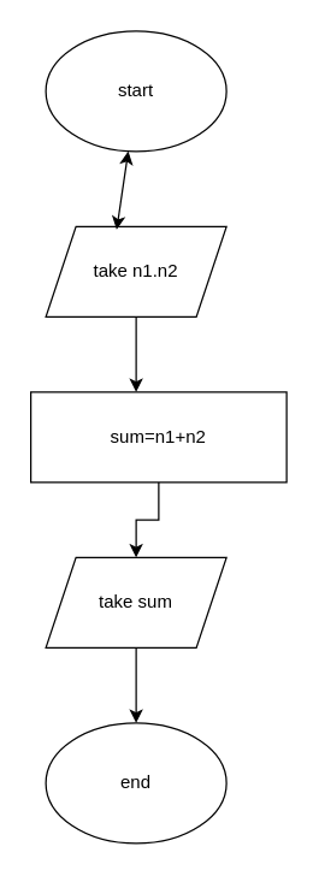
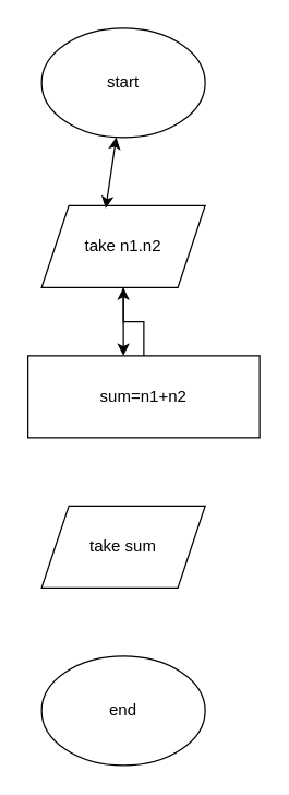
- <mxCell id="5" value="" style="edgeStyle=orthogonalEdgeStyle;rounded=0;orthogonalLoop=1;jettySize=auto;html=1;" parent="1" source="6" target="8" edge="1"><mxGeometry relative="1" as="geometry" /></mxCell>
+ <mxCell id="5" value="" style="edgeStyle=orthogonalEdgeStyle;rounded=0;orthogonalLoop=1;jettySize=auto;html=1;" parent="1" source="6" target="4" edge="1"><mxGeometry relative="1" as="geometry" /></mxCell>
- <mxCell id="7" value="" style="edgeStyle=orthogonalEdgeStyle;rounded=0;orthogonalLoop=1;jettySize=auto;html=1;" parent="1" source="8" target="9" edge="1"><mxGeometry relative="1" as="geometry" /></mxCell>
